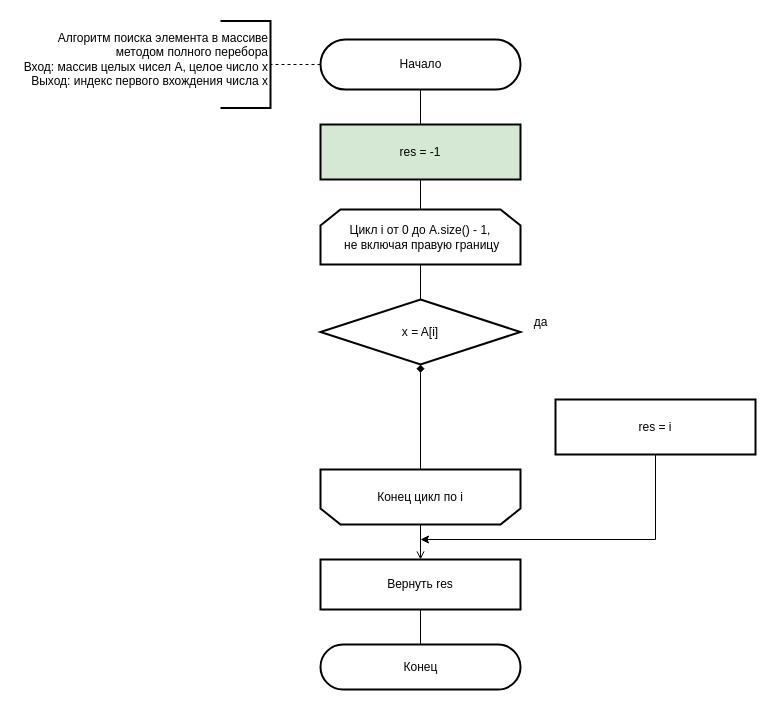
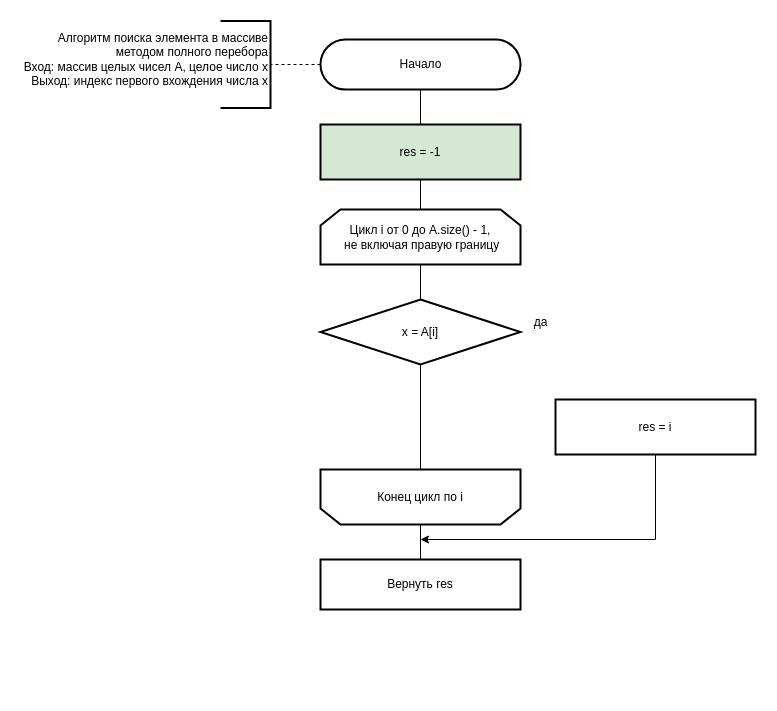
- <mxCell id="12" value="" style="endArrow=diamond;html=1;rounded=0;entryX=0.5;entryY=1;entryDx=0;entryDy=0;exitX=0.5;exitY=1;exitDx=0;exitDy=0;" parent="1" source="8" target="9" edge="1"><mxGeometry width="50" height="50" relative="1" as="geometry"><mxPoint x="420" y="379" as="sourcePoint" /><mxPoint x="580" y="149" as="targetPoint" /></mxGeometry></mxCell>
+ <mxCell id="12" value="" style="endArrow=none;html=1;rounded=0;entryX=0.5;entryY=1;entryDx=0;entryDy=0;exitX=0.5;exitY=1;exitDx=0;exitDy=0;" parent="1" source="8" target="9" edge="1"><mxGeometry width="50" height="50" relative="1" as="geometry"><mxPoint x="420" y="379" as="sourcePoint" /><mxPoint x="580" y="149" as="targetPoint" /></mxGeometry></mxCell>
- <mxCell id="20" value="" style="endArrow=open;html=1;rounded=0;exitX=0.5;exitY=0;exitDx=0;exitDy=0;entryX=0.5;entryY=0;entryDx=0;entryDy=0;" edge="1" parent="1" source="8" target="10"><mxGeometry width="50" height="50" relative="1" as="geometry"><mxPoint x="430" y="619" as="sourcePoint" /><mxPoint x="430" y="654" as="targetPoint" /></mxGeometry></mxCell>
+ <mxCell id="20" value="" style="endArrow=none;html=1;rounded=0;exitX=0.5;exitY=0;exitDx=0;exitDy=0;entryX=0.5;entryY=0;entryDx=0;entryDy=0;" edge="1" parent="1" source="8" target="10"><mxGeometry width="50" height="50" relative="1" as="geometry"><mxPoint x="430" y="619" as="sourcePoint" /><mxPoint x="430" y="654" as="targetPoint" /></mxGeometry></mxCell>
- <mxCell id="11" value="" style="endArrow=none;html=1;rounded=0;exitX=0.5;exitY=1;exitDx=0;exitDy=0;entryX=0.5;entryY=0.5;entryDx=0;entryDy=-22.5;entryPerimeter=0;" parent="1" source="10" target="6" edge="1"><mxGeometry width="50" height="50" relative="1" as="geometry"><mxPoint x="530" y="-31" as="sourcePoint" /><mxPoint x="540" y="209" as="targetPoint" /></mxGeometry></mxCell>
- <mxCell id="6" value="&lt;font style=&quot;font-size: 12px&quot;&gt;Конец&lt;/font&gt;" style="html=1;dashed=0;whitespace=wrap;shape=mxgraph.dfd.start;strokeWidth=2;" parent="1" vertex="1"><mxGeometry x="320" y="644" width="200" height="45" as="geometry" /></mxCell>
